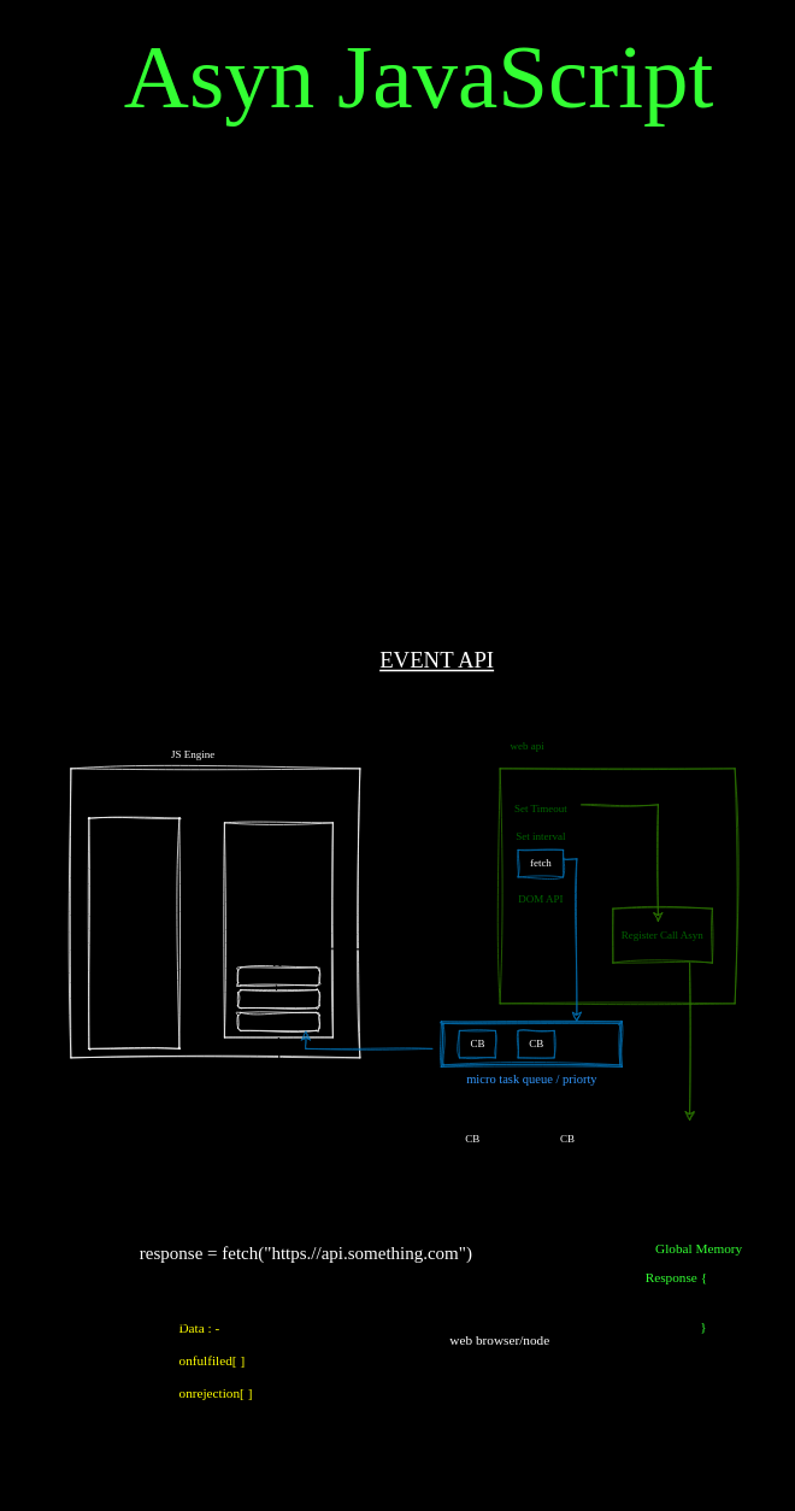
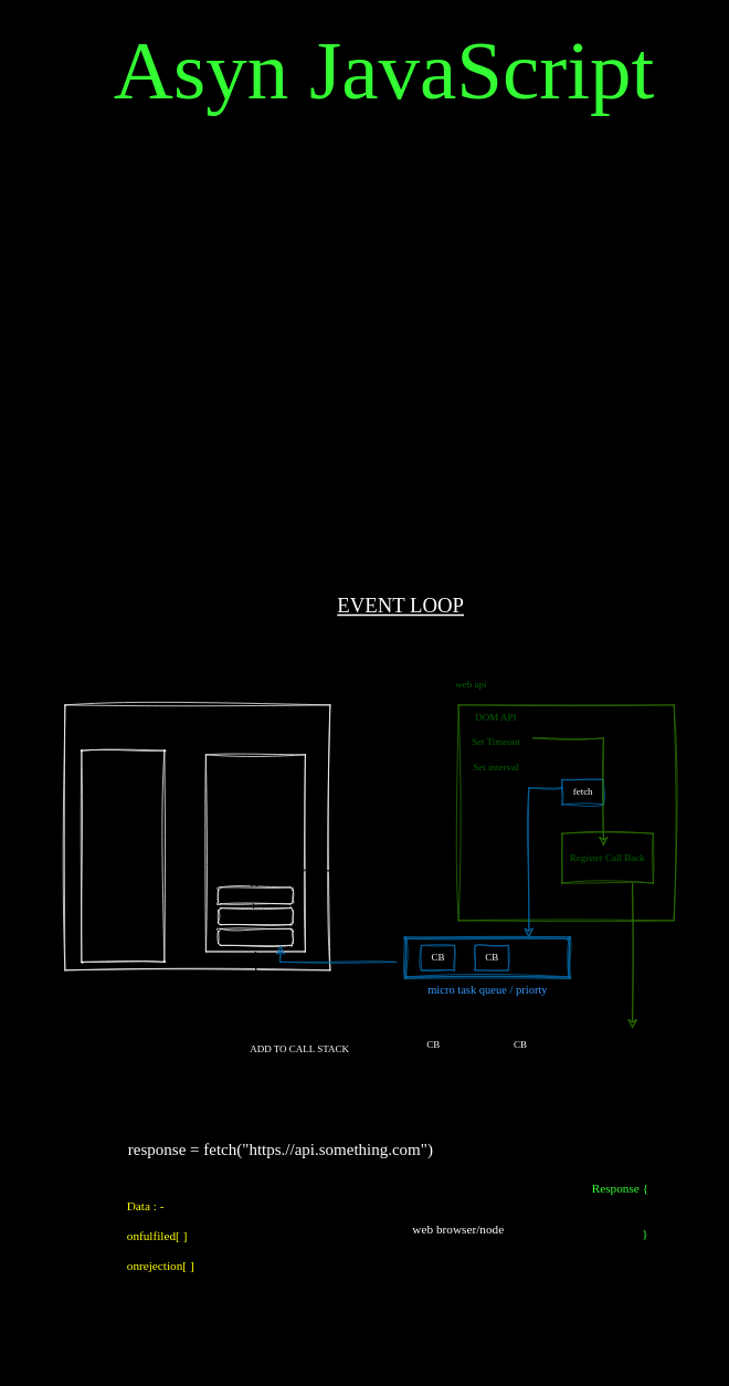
- <mxCell id="37" value="&lt;font style=&quot;font-size: 25px;&quot;&gt;&lt;u&gt;EVENT API&lt;/u&gt;&lt;/font&gt;" style="text;html=1;align=center;verticalAlign=middle;resizable=0;points=[];autosize=1;strokeColor=none;fillColor=none;fontFamily=Comic Sans MS;fontColor=#FFFFFF;sketch=1;curveFitting=1;jiggle=2;" parent="1" vertex="1"><mxGeometry x="393" y="710" width="180" height="40" as="geometry" /></mxCell>
+ <mxCell id="37" value="&lt;font style=&quot;font-size: 25px;&quot;&gt;&lt;u&gt;EVENT LOOP&lt;/u&gt;&lt;/font&gt;" style="text;html=1;align=center;verticalAlign=middle;resizable=0;points=[];autosize=1;strokeColor=none;fillColor=none;fontFamily=Comic Sans MS;fontColor=#FFFFFF;sketch=1;curveFitting=1;jiggle=2;" parent="1" vertex="1"><mxGeometry x="393" y="710" width="180" height="40" as="geometry" /></mxCell>
- <mxCell id="18" value="&lt;font color=&quot;#006600&quot;&gt;web api&lt;/font&gt;" style="text;html=1;align=center;verticalAlign=middle;resizable=0;points=[];autosize=1;strokeColor=none;fillColor=none;fontFamily=Comic Sans MS;fontColor=#000000;sketch=1;curveFitting=1;jiggle=2;" parent="1" vertex="1"><mxGeometry x="553" y="810" width="60" height="30" as="geometry" /></mxCell>
+ <mxCell id="18" value="&lt;font color=&quot;#006600&quot;&gt;web api&lt;/font&gt;" style="text;html=1;align=center;verticalAlign=middle;resizable=0;points=[];autosize=1;strokeColor=none;fillColor=none;fontFamily=Comic Sans MS;fontColor=#000000;sketch=1;curveFitting=1;jiggle=2;" parent="1" vertex="1"><mxGeometry x="538" y="810" width="60" height="30" as="geometry" /></mxCell>
- <mxCell id="33" value="JS Engine" style="text;html=1;align=center;verticalAlign=middle;resizable=0;points=[];autosize=1;strokeColor=none;fillColor=none;fontFamily=Comic Sans MS;fontColor=#FFFFFF;sketch=1;curveFitting=1;jiggle=2;" parent="1" vertex="1"><mxGeometry x="173" y="820" width="80" height="30" as="geometry" /></mxCell>
- <mxCell id="22" value="fetch" style="text;html=1;align=center;verticalAlign=middle;resizable=0;points=[];autosize=1;strokeColor=#006EAF;fillColor=none;fontFamily=Comic Sans MS;fontColor=#ffffff;sketch=1;curveFitting=1;jiggle=2;" parent="1" vertex="1"><mxGeometry x="573" y="940" width="50" height="30" as="geometry" /></mxCell>
+ <mxCell id="22" value="fetch" style="text;html=1;align=center;verticalAlign=middle;resizable=0;points=[];autosize=1;strokeColor=#006EAF;fillColor=none;fontFamily=Comic Sans MS;fontColor=#ffffff;sketch=1;curveFitting=1;jiggle=2;" parent="1" vertex="1"><mxGeometry x="678" y="940" width="50" height="30" as="geometry" /></mxCell>
- <mxCell id="19" value="DOM API" style="text;html=1;align=center;verticalAlign=middle;resizable=0;points=[];autosize=1;strokeColor=none;fillColor=none;fontFamily=Comic Sans MS;fontColor=#006600;sketch=1;curveFitting=1;jiggle=2;" parent="1" vertex="1"><mxGeometry x="558" y="980" width="80" height="30" as="geometry" /></mxCell>
+ <mxCell id="19" value="DOM API" style="text;html=1;align=center;verticalAlign=middle;resizable=0;points=[];autosize=1;strokeColor=none;fillColor=none;fontFamily=Comic Sans MS;fontColor=#006600;sketch=1;curveFitting=1;jiggle=2;" parent="1" vertex="1"><mxGeometry x="558" y="850" width="80" height="30" as="geometry" /></mxCell>
- <mxCell id="23" value="&lt;font color=&quot;#006600&quot;&gt;Register Call Asyn&lt;/font&gt;" style="whiteSpace=wrap;html=1;fontFamily=Comic Sans MS;fillColor=none;strokeColor=#2D7600;fontColor=#ffffff;labelBackgroundColor=#000000;sketch=1;curveFitting=1;jiggle=2;" parent="1" vertex="1"><mxGeometry x="678" y="1005" width="110" height="60" as="geometry" /></mxCell>
+ <mxCell id="23" value="&lt;font color=&quot;#006600&quot;&gt;Register Call Back&lt;/font&gt;" style="whiteSpace=wrap;html=1;fontFamily=Comic Sans MS;fillColor=none;strokeColor=#2D7600;fontColor=#ffffff;labelBackgroundColor=#000000;sketch=1;curveFitting=1;jiggle=2;" parent="1" vertex="1"><mxGeometry x="678" y="1005" width="110" height="60" as="geometry" /></mxCell>
+ <mxCell id="35" value="ADD TO CALL STACK" style="text;html=1;align=center;verticalAlign=middle;resizable=0;points=[];autosize=1;strokeColor=none;fillColor=none;fontFamily=Comic Sans MS;fontColor=#FFFFFF;sketch=1;curveFitting=1;jiggle=2;" parent="1" vertex="1"><mxGeometry x="285.5" y="1250" width="150" height="30" as="geometry" /></mxCell>
- <mxCell id="48" value="&lt;font color=&quot;#33ff33&quot;&gt;Global Memory&lt;/font&gt;" style="text;html=1;align=center;verticalAlign=middle;resizable=0;points=[];autosize=1;strokeColor=none;fillColor=none;fontSize=15;fontFamily=Comic Sans MS;fontColor=#FFFF00;sketch=1;hachureGap=4;jiggle=2;curveFitting=1;fontSource=https%3A%2F%2Ffonts.googleapis.com%2Fcss%3Ffamily%3DArchitects%2BDaughter;" parent="1" vertex="1"><mxGeometry x="708" y="1365" width="130" height="30" as="geometry" /></mxCell>
- <mxCell id="49" value="Response {&lt;br&gt;&lt;br&gt;&lt;br&gt;&lt;span style=&quot;white-space: pre;&quot;&gt;&#09;&lt;/span&gt;&lt;span style=&quot;white-space: pre;&quot;&gt;&#09;&lt;/span&gt;}" style="text;html=1;align=center;verticalAlign=middle;resizable=0;points=[];autosize=1;strokeColor=none;fillColor=none;fontSize=15;fontFamily=Comic Sans MS;fontColor=#33FF33;sketch=1;hachureGap=4;jiggle=2;curveFitting=1;fontSource=https%3A%2F%2Ffonts.googleapis.com%2Fcss%3Ffamily%3DArchitects%2BDaughter;" parent="1" vertex="1"><mxGeometry x="698" y="1395" width="100" height="90" as="geometry" /></mxCell>
+ <mxCell id="49" value="Response {&lt;br&gt;&lt;br&gt;&lt;br&gt;&lt;span style=&quot;white-space: pre;&quot;&gt;&#09;&lt;/span&gt;&lt;span style=&quot;white-space: pre;&quot;&gt;&#09;&lt;/span&gt;}" style="text;html=1;align=center;verticalAlign=middle;resizable=0;points=[];autosize=1;strokeColor=none;fillColor=none;fontSize=15;fontFamily=Comic Sans MS;fontColor=#33FF33;sketch=1;hachureGap=4;jiggle=2;curveFitting=1;fontSource=https%3A%2F%2Ffonts.googleapis.com%2Fcss%3Ffamily%3DArchitects%2BDaughter;" parent="1" vertex="1"><mxGeometry x="698" y="1415" width="100" height="90" as="geometry" /></mxCell>
- <mxCell id="41" value="&lt;font style=&quot;font-size: 15px;&quot;&gt;&lt;font color=&quot;#ffff00&quot;&gt;Data : -&lt;br&gt;onfulfiled[ ]&lt;br&gt;onrejection[ ]&lt;/font&gt;&lt;br&gt;&lt;/font&gt;" style="whiteSpace=wrap;html=1;align=left;verticalAlign=middle;treeFolding=1;treeMoving=1;hachureGap=4;fontFamily=Comic Sans MS;fontSize=30;fontColor=#FFFFFF;fillColor=none;strokeColor=none;sketch=1;curveFitting=1;jiggle=2;" parent="1" vertex="1"><mxGeometry x="195.5" y="1470" width="130" height="60" as="geometry" /></mxCell>
+ <mxCell id="41" value="&lt;font style=&quot;font-size: 15px;&quot;&gt;&lt;font color=&quot;#ffff00&quot;&gt;Data : -&lt;br&gt;onfulfiled[ ]&lt;br&gt;onrejection[ ]&lt;/font&gt;&lt;br&gt;&lt;/font&gt;" style="whiteSpace=wrap;html=1;align=left;verticalAlign=middle;treeFolding=1;treeMoving=1;hachureGap=4;fontFamily=Comic Sans MS;fontSize=30;fontColor=#FFFFFF;fillColor=none;strokeColor=none;sketch=1;curveFitting=1;jiggle=2;" parent="1" vertex="1"><mxGeometry x="150.5" y="1455" width="130" height="60" as="geometry" /></mxCell>
